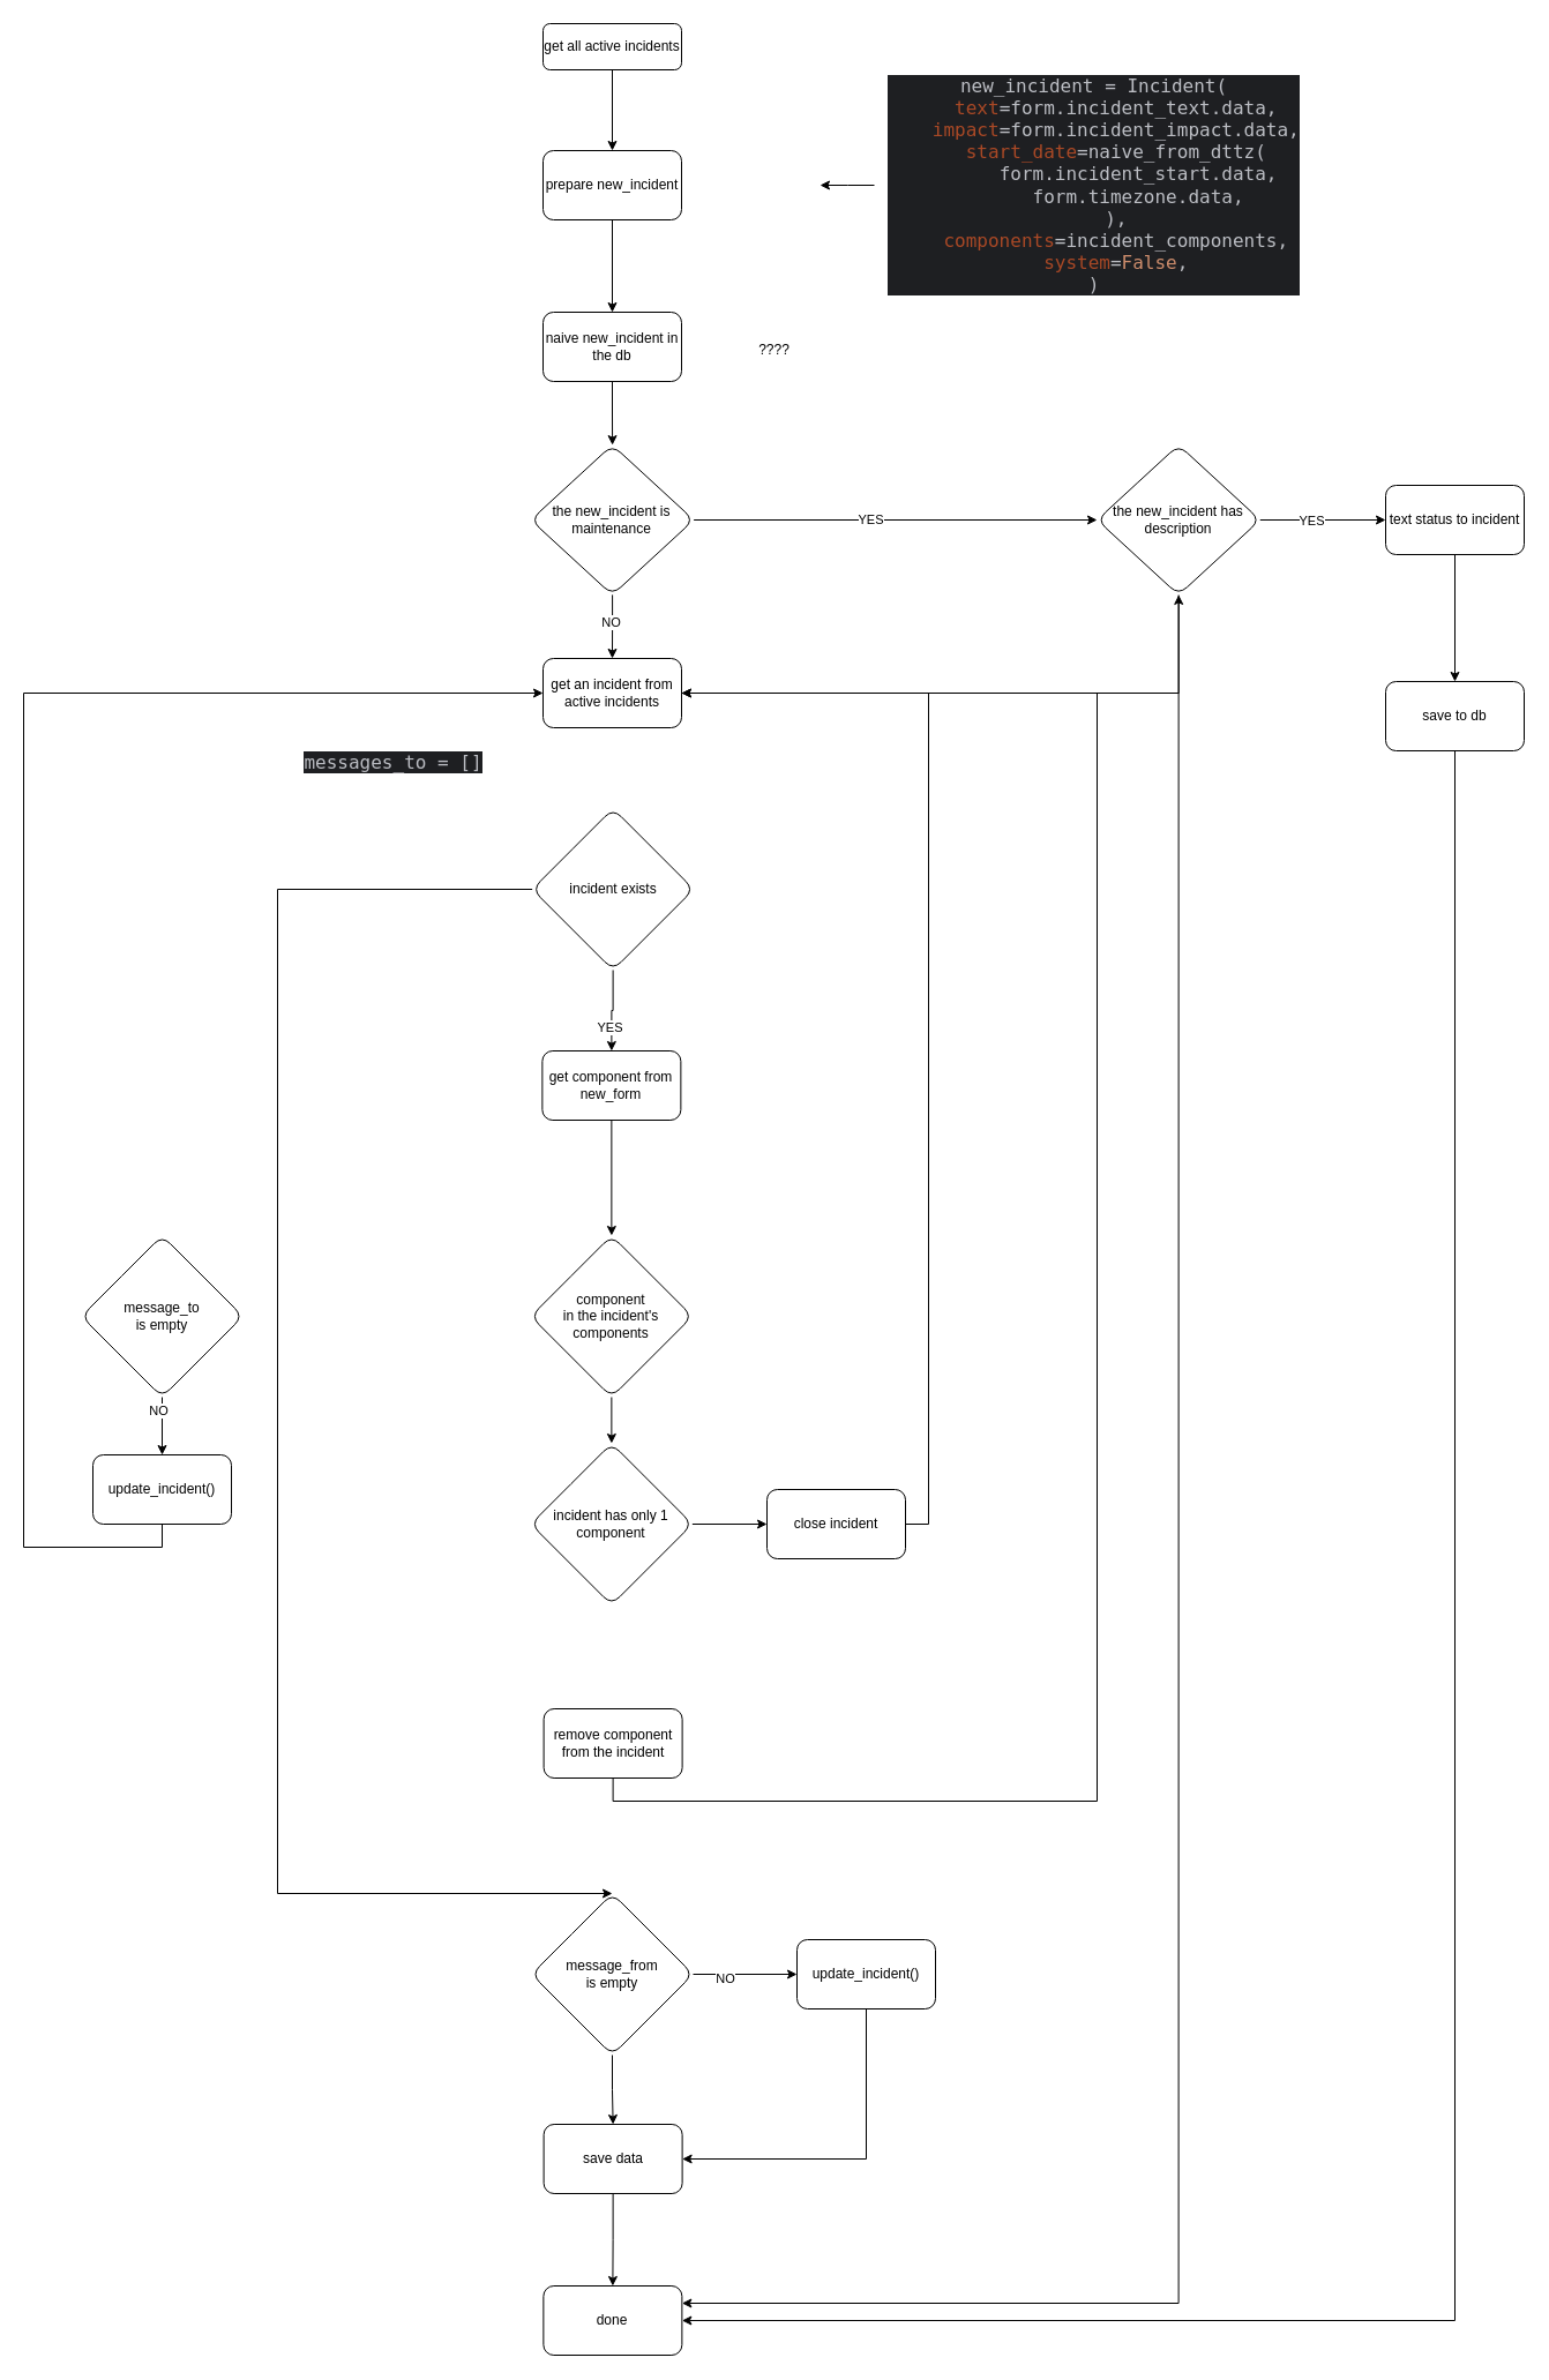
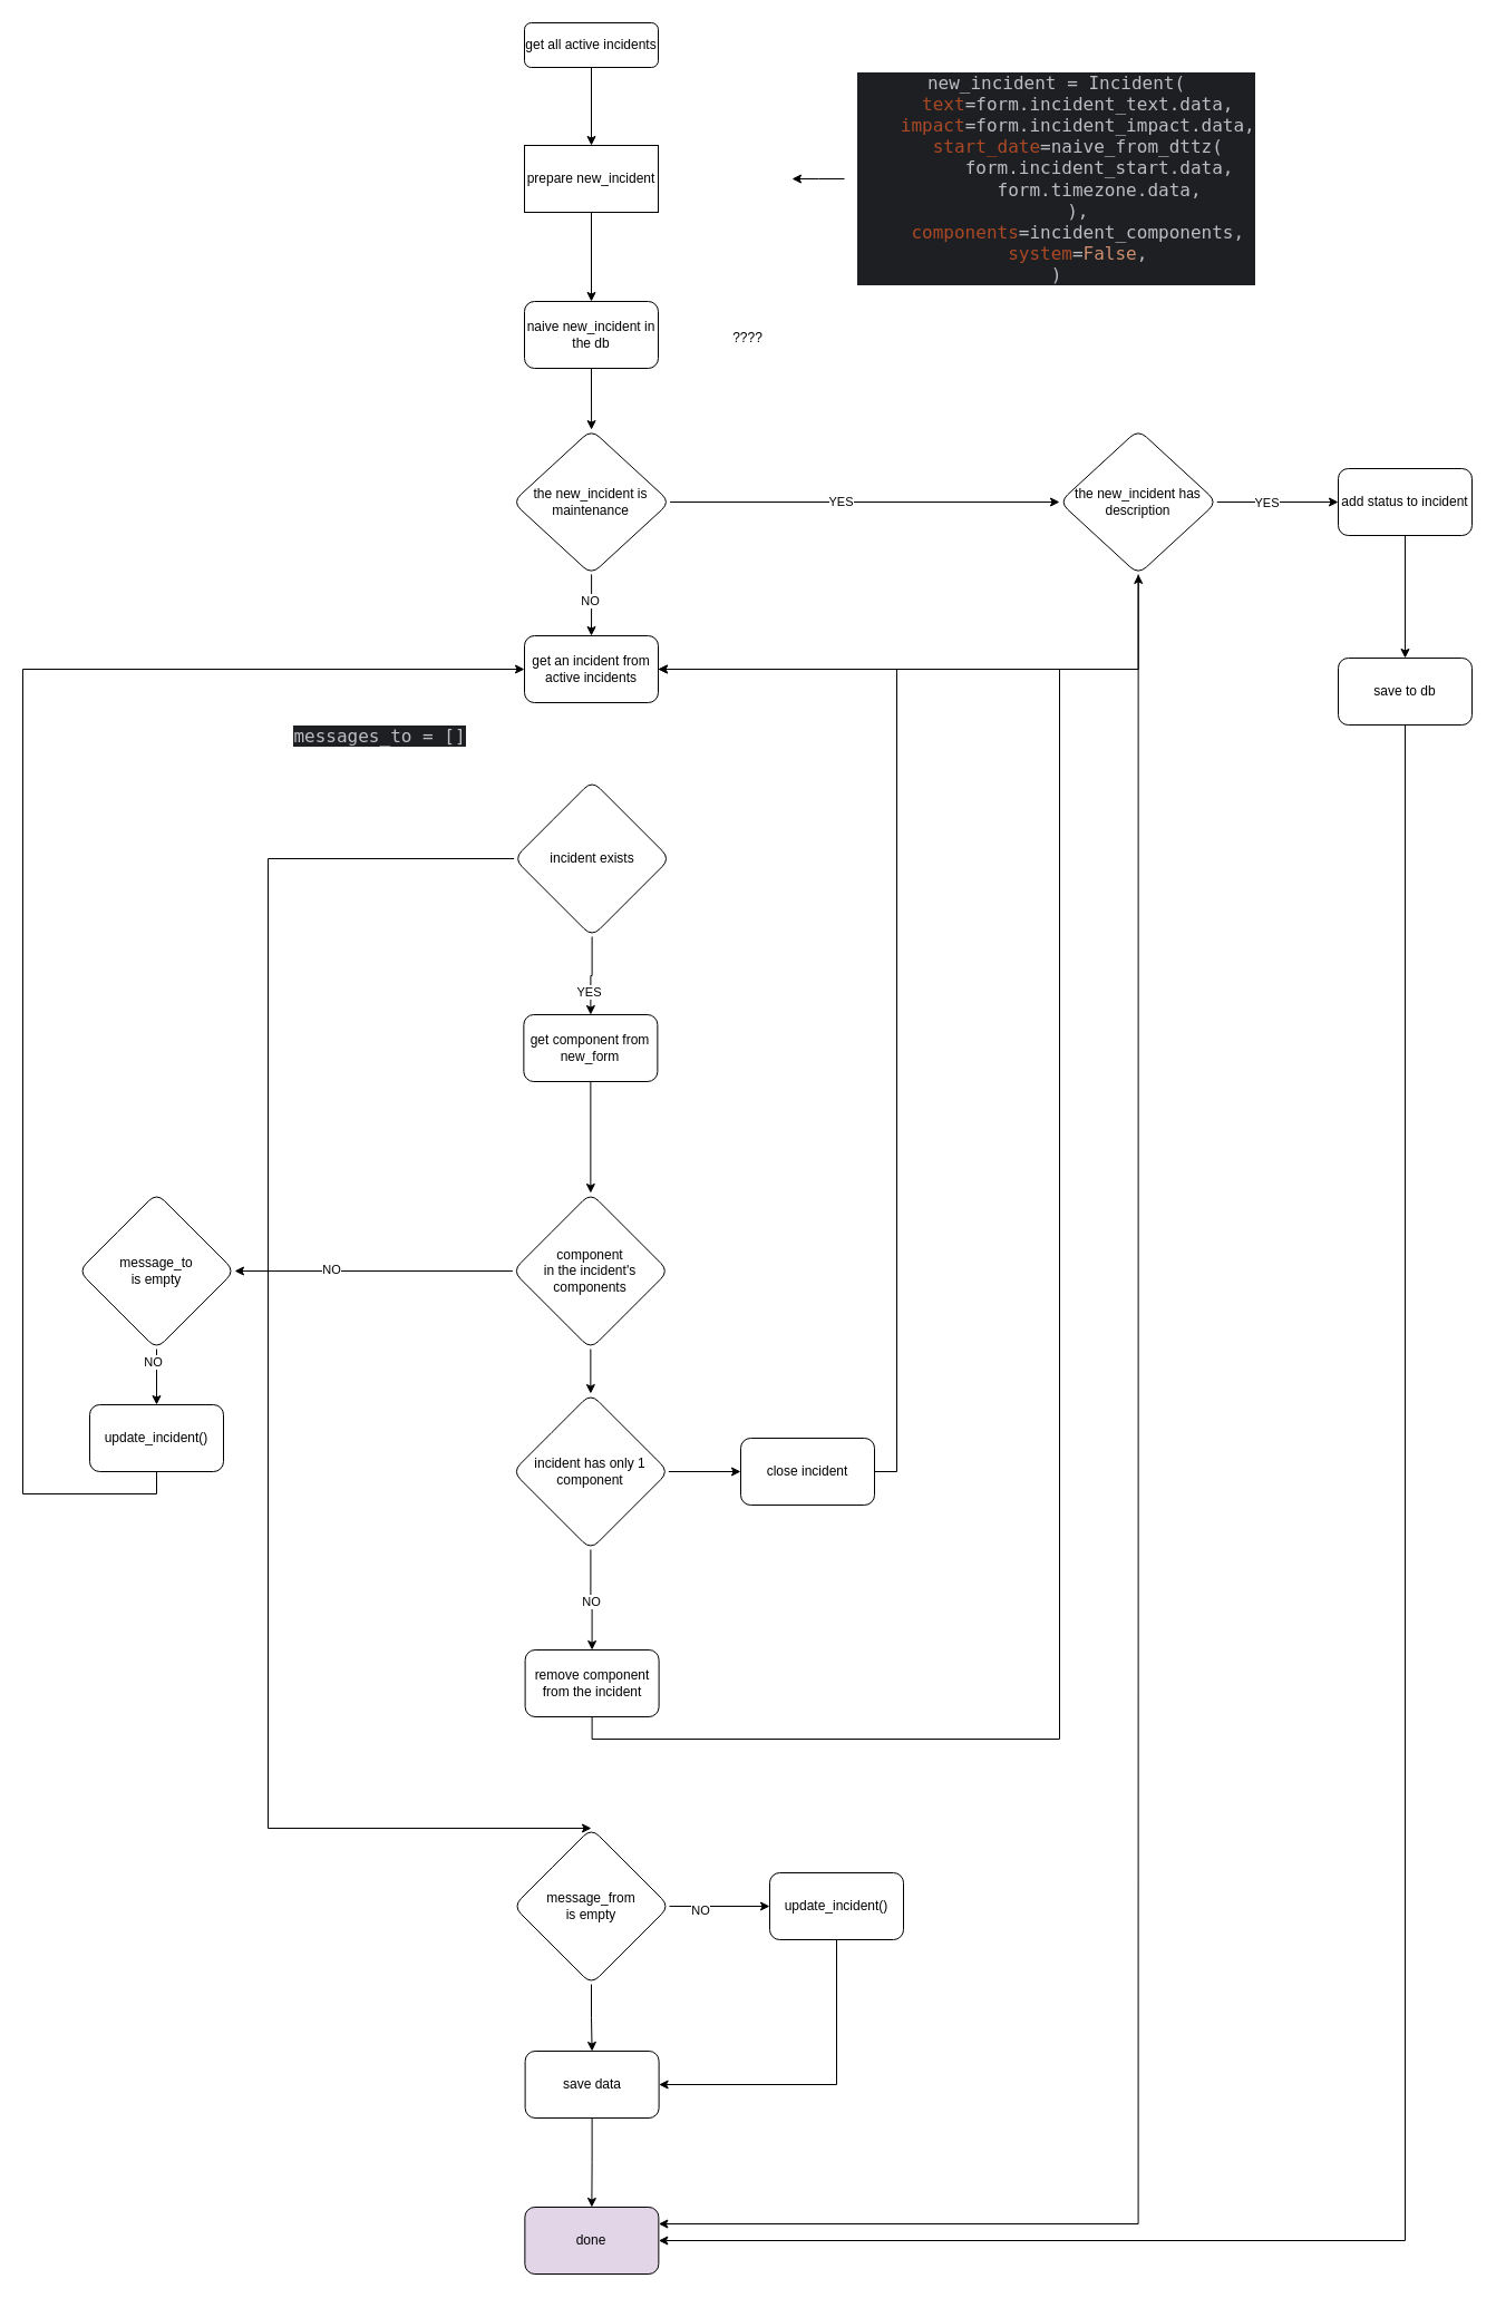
- <mxCell id="5" value="prepare new_incident" style="whiteSpace=wrap;html=1;rounded=1;glass=0;strokeWidth=1;shadow=0;" parent="1" vertex="1"><mxGeometry x="470" y="130" width="120" height="60" as="geometry" /></mxCell>
+ <mxCell id="5" value="prepare new_incident" style="whiteSpace=wrap;html=1;glass=0;strokeWidth=1;shadow=0;rounded=0;" parent="1" vertex="1"><mxGeometry x="470" y="130" width="120" height="60" as="geometry" /></mxCell>
- <mxCell id="17" value="text status to incident" style="whiteSpace=wrap;html=1;rounded=1;glass=0;strokeWidth=1;shadow=0;" parent="1" vertex="1"><mxGeometry x="1200" y="420" width="120" height="60" as="geometry" /></mxCell>
+ <mxCell id="17" value="add status to incident" style="whiteSpace=wrap;html=1;rounded=1;glass=0;strokeWidth=1;shadow=0;" parent="1" vertex="1"><mxGeometry x="1200" y="420" width="120" height="60" as="geometry" /></mxCell>
+ <mxCell id="25" value="" style="edgeStyle=orthogonalEdgeStyle;rounded=0;orthogonalLoop=1;jettySize=auto;html=1;entryX=1;entryY=0.5;entryDx=0;entryDy=0;" parent="1" source="28" target="36" edge="1"><mxGeometry relative="1" as="geometry"><mxPoint x="370" y="910" as="targetPoint" /></mxGeometry></mxCell>
+ <mxCell id="26" value="NO" style="edgeLabel;html=1;align=center;verticalAlign=middle;resizable=0;points=[];" parent="25" vertex="1" connectable="0"><mxGeometry x="0.304" y="-2" relative="1" as="geometry"><mxPoint as="offset" /></mxGeometry></mxCell>
+ <mxCell id="39" value="" style="edgeStyle=orthogonalEdgeStyle;rounded=0;orthogonalLoop=1;jettySize=auto;html=1;" parent="1" source="42" target="46" edge="1"><mxGeometry relative="1" as="geometry" /></mxCell>
+ <mxCell id="40" value="NO" style="edgeLabel;html=1;align=center;verticalAlign=middle;resizable=0;points=[];" parent="39" vertex="1" connectable="0"><mxGeometry x="-0.017" y="-1" relative="1" as="geometry"><mxPoint as="offset" /></mxGeometry></mxCell>
- <mxCell id="33" value="done" style="rounded=1;whiteSpace=wrap;html=1;" parent="1" vertex="1"><mxGeometry x="470.37" y="1980" width="120" height="60" as="geometry" /></mxCell>
+ <mxCell id="33" value="done" style="rounded=1;whiteSpace=wrap;html=1;fillColor=#e1d5e7;" parent="1" vertex="1"><mxGeometry x="470.37" y="1980" width="120" height="60" as="geometry" /></mxCell>
